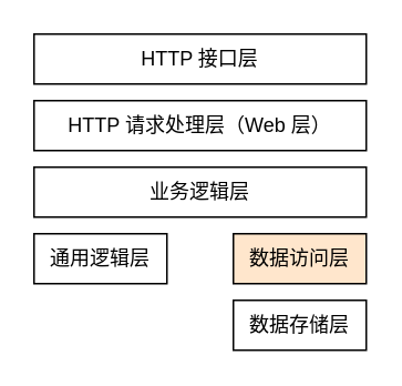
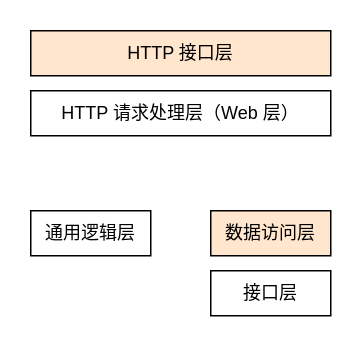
- <mxCell id="2" value="HTTP 接口层" style="rounded=0;whiteSpace=wrap;html=1;" vertex="1" parent="1"><mxGeometry x="20" y="20" width="200" height="30" as="geometry" /></mxCell>
+ <mxCell id="2" value="HTTP 接口层" style="rounded=0;whiteSpace=wrap;html=1;fillColor=#ffe6cc;" vertex="1" parent="1"><mxGeometry x="20" y="20" width="200" height="30" as="geometry" /></mxCell>
- <mxCell id="4" value="业务逻辑层" style="rounded=0;whiteSpace=wrap;html=1;" vertex="1" parent="1"><mxGeometry x="20" y="100" width="200" height="30" as="geometry" /></mxCell>
- <mxCell id="7" value="数据存储层" style="rounded=0;whiteSpace=wrap;html=1;" vertex="1" parent="1"><mxGeometry x="140" y="180" width="80" height="30" as="geometry" /></mxCell>
+ <mxCell id="7" value="接口层" style="rounded=0;whiteSpace=wrap;html=1;" vertex="1" parent="1"><mxGeometry x="140" y="180" width="80" height="30" as="geometry" /></mxCell>
